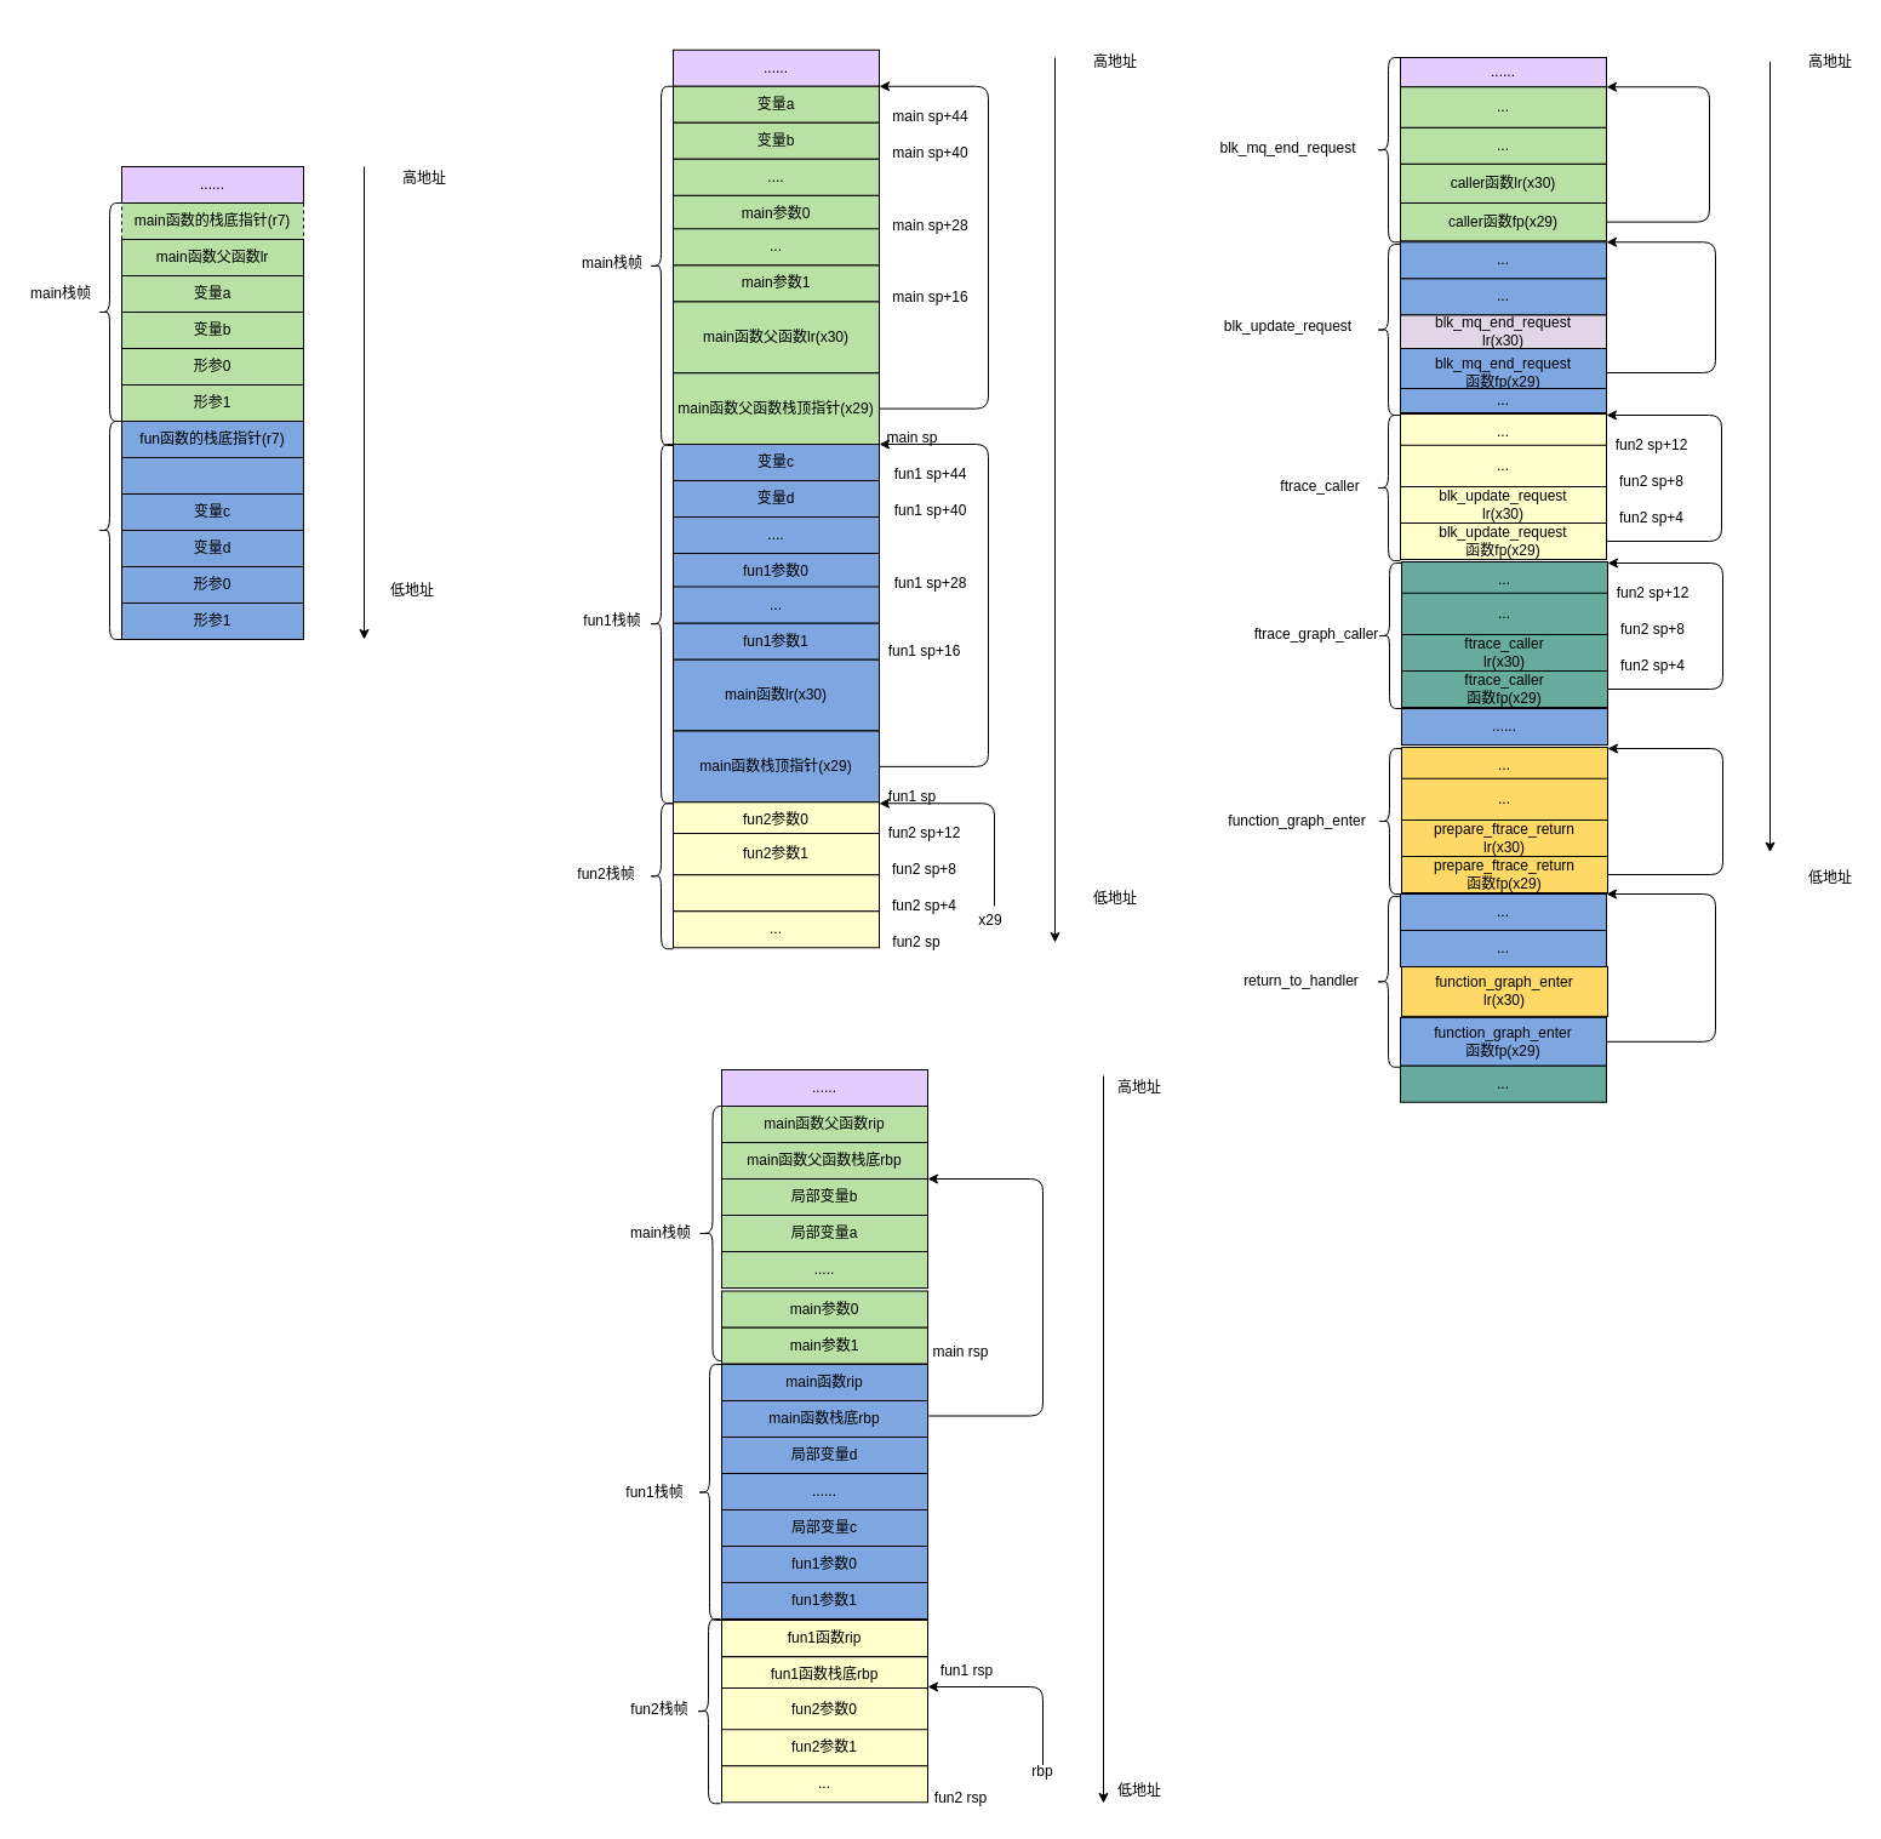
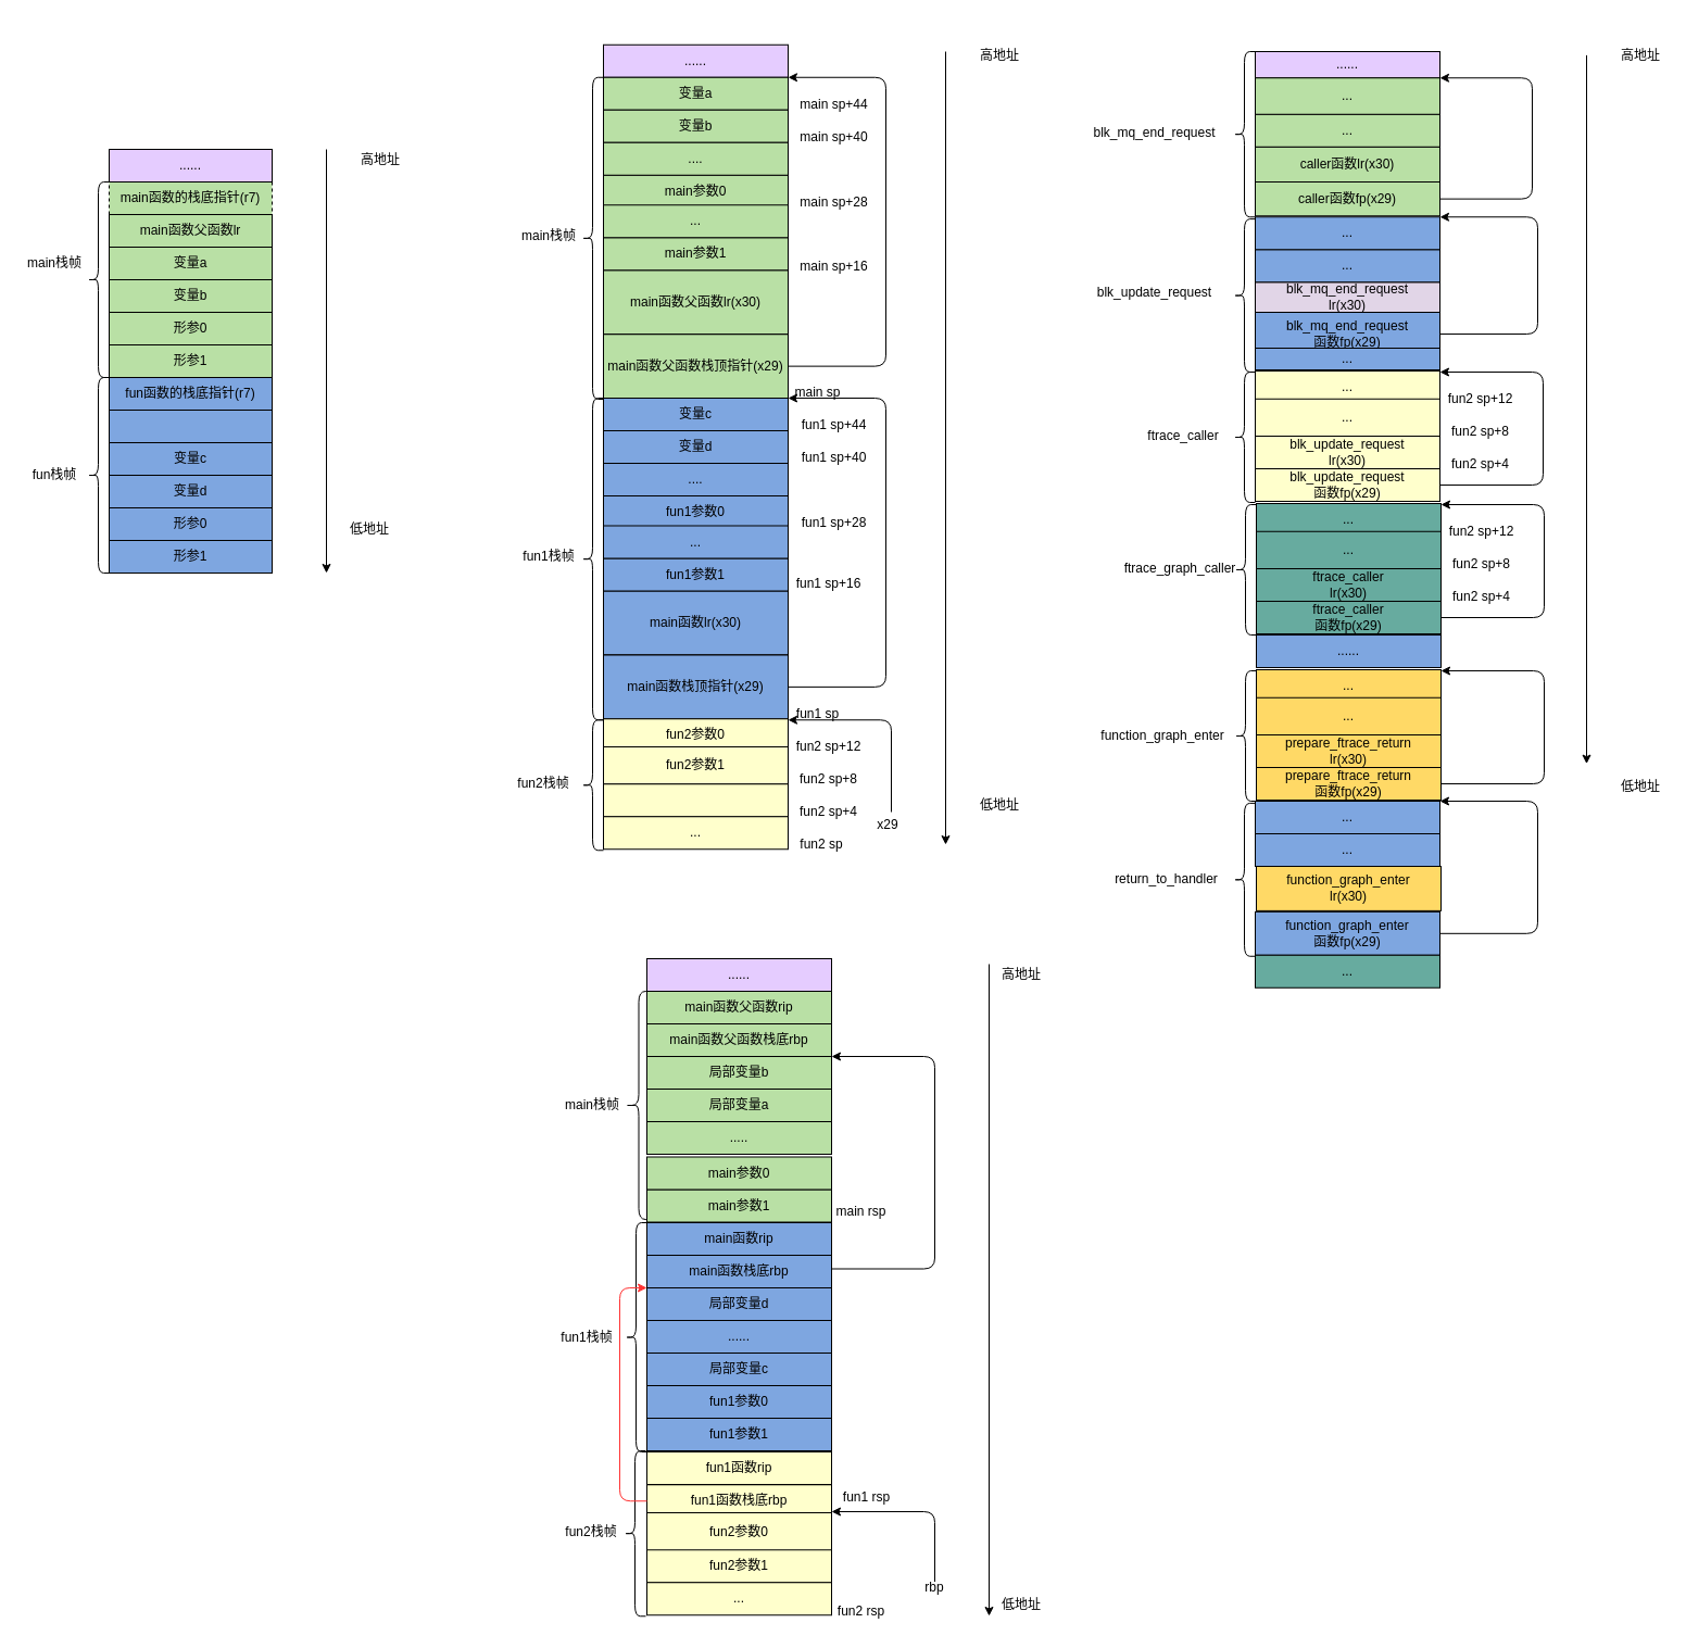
+ <mxCell id="19" value="fun栈帧" style="text;html=1;strokeColor=none;fillColor=none;align=center;verticalAlign=middle;whiteSpace=wrap;rounded=0;" parent="1" vertex="1"><mxGeometry x="20" y="427" width="60" height="20" as="geometry" /></mxCell>
+ <mxCell id="97" value="" style="edgeStyle=elbowEdgeStyle;elbow=horizontal;endArrow=classic;html=1;exitX=0;exitY=0.5;exitDx=0;exitDy=0;entryX=0;entryY=0;entryDx=0;entryDy=0;strokeColor=#FF3333;" parent="1" source="86" target="83" edge="1"><mxGeometry width="50" height="50" relative="1" as="geometry"><mxPoint x="820" y="1287.5" as="sourcePoint" /><mxPoint x="820" y="1227.5" as="targetPoint" /><Array as="points"><mxPoint x="570" y="1247.5" /></Array></mxGeometry></mxCell>
